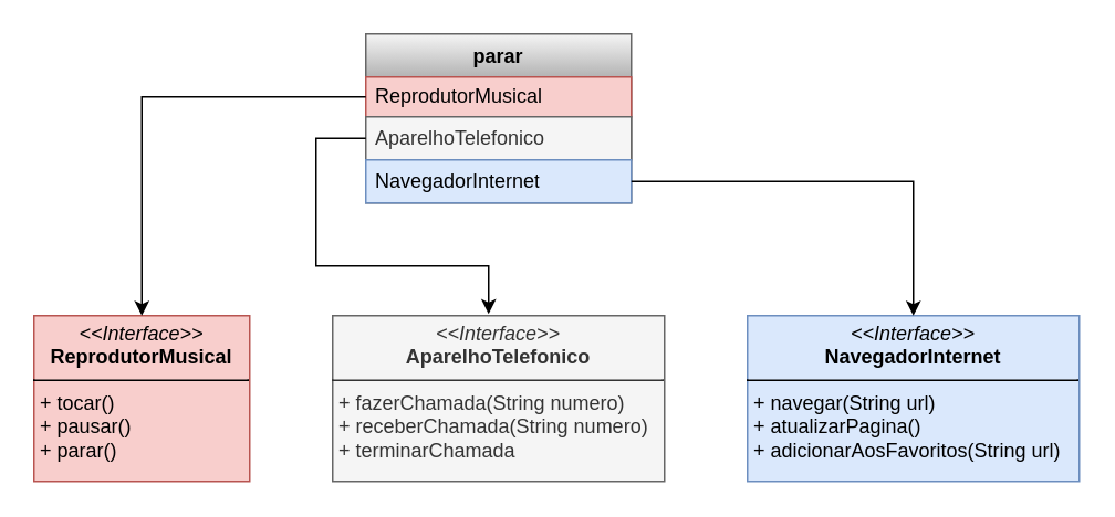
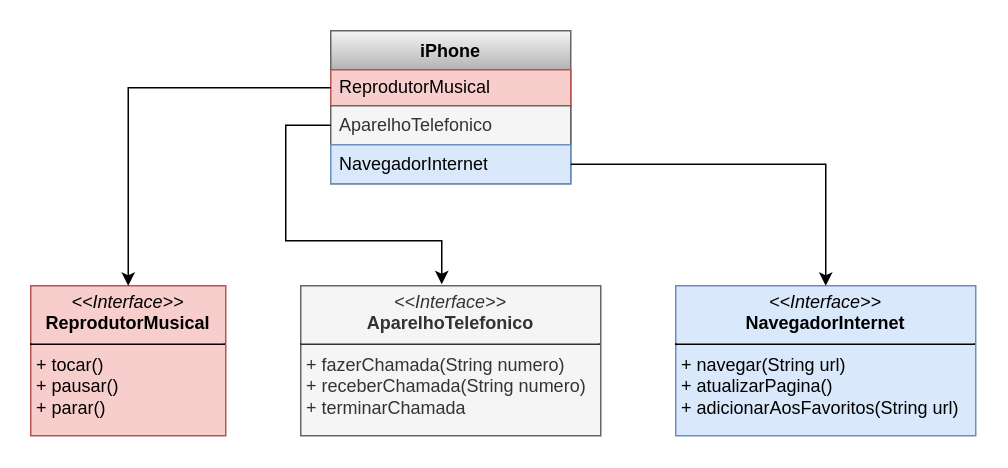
- <mxCell id="2" value="parar" style="swimlane;fontStyle=1;align=center;verticalAlign=top;childLayout=stackLayout;horizontal=1;startSize=26;horizontalStack=0;resizeParent=1;resizeParentMax=0;resizeLast=0;collapsible=1;marginBottom=0;whiteSpace=wrap;html=1;fillColor=#f5f5f5;strokeColor=#666666;gradientColor=#b3b3b3;" vertex="1" parent="1"><mxGeometry x="220" y="20" width="160" height="102" as="geometry" /></mxCell>
+ <mxCell id="2" value="iPhone" style="swimlane;fontStyle=1;align=center;verticalAlign=top;childLayout=stackLayout;horizontal=1;startSize=26;horizontalStack=0;resizeParent=1;resizeParentMax=0;resizeLast=0;collapsible=1;marginBottom=0;whiteSpace=wrap;html=1;fillColor=#f5f5f5;strokeColor=#666666;gradientColor=#b3b3b3;" vertex="1" parent="1"><mxGeometry x="220" y="20" width="160" height="102" as="geometry" /></mxCell>
